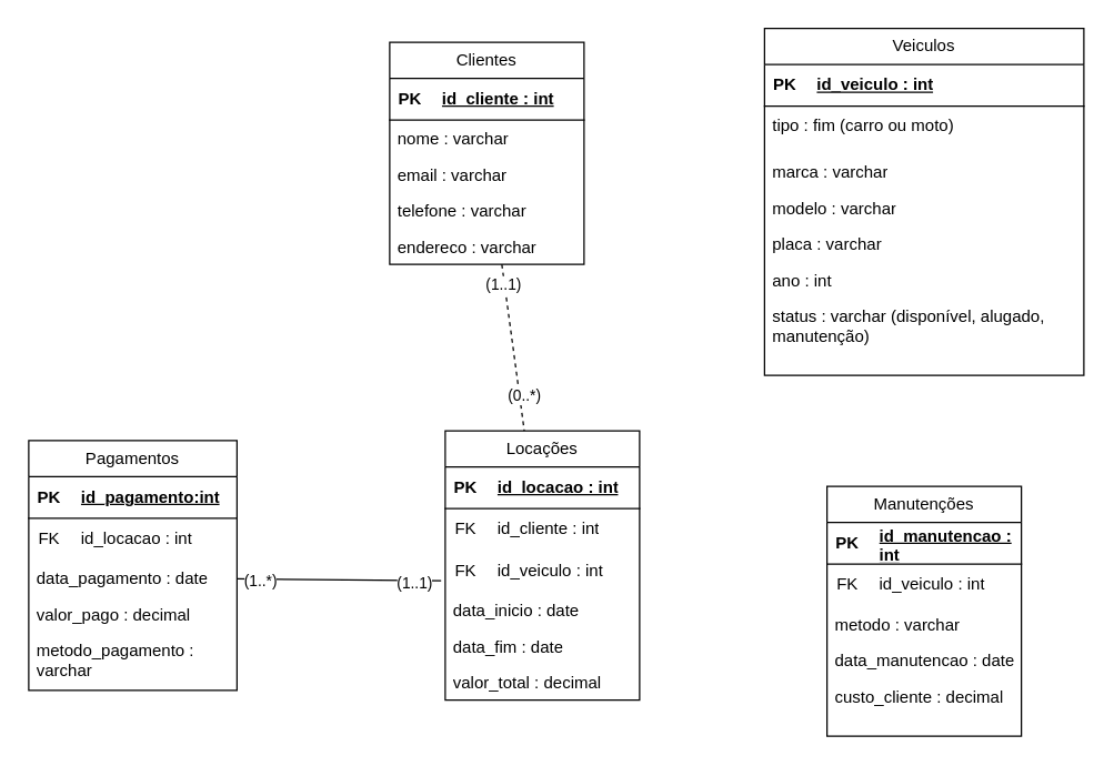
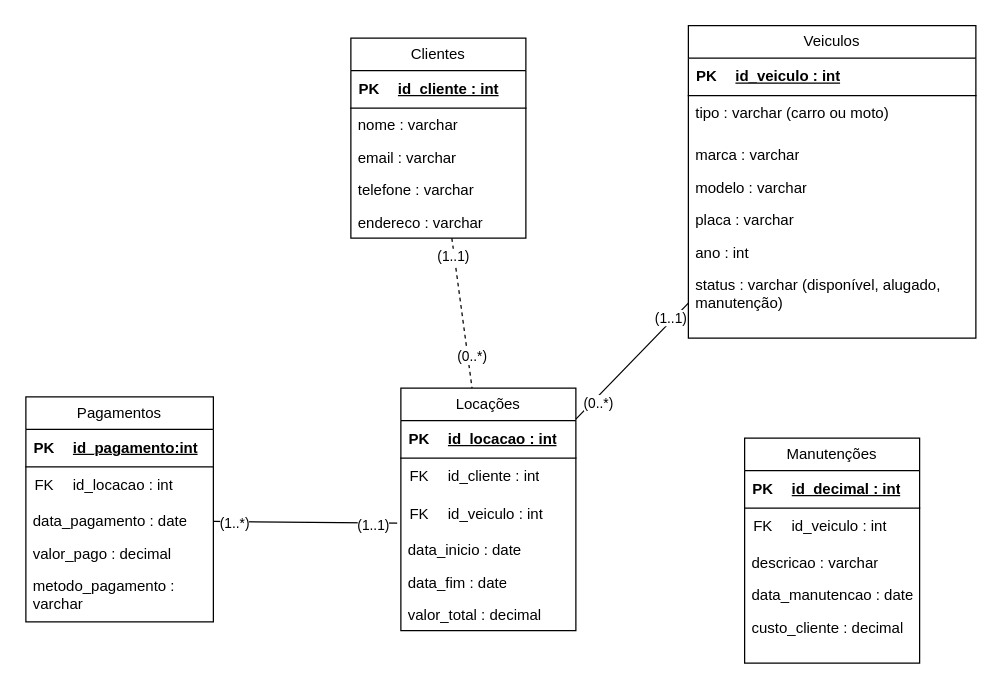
- <mxCell id="19" value="tipo : fim (carro ou moto)" style="text;strokeColor=none;fillColor=none;align=left;verticalAlign=top;spacingLeft=4;spacingRight=4;overflow=hidden;rotatable=0;points=[[0,0.5],[1,0.5]];portConstraint=eastwest;whiteSpace=wrap;html=1;" vertex="1" parent="14"><mxGeometry y="56" width="230" height="34" as="geometry" /></mxCell>
+ <mxCell id="19" value="tipo : varchar (carro ou moto)" style="text;strokeColor=none;fillColor=none;align=left;verticalAlign=top;spacingLeft=4;spacingRight=4;overflow=hidden;rotatable=0;points=[[0,0.5],[1,0.5]];portConstraint=eastwest;whiteSpace=wrap;html=1;" vertex="1" parent="14"><mxGeometry y="56" width="230" height="34" as="geometry" /></mxCell>
+ <mxCell id="25" style="rounded=0;orthogonalLoop=1;jettySize=auto;html=1;entryX=0;entryY=0.5;entryDx=0;entryDy=0;endArrow=none;startFill=0;" edge="1" parent="1" source="28" target="24"><mxGeometry relative="1" as="geometry" /></mxCell>
+ <mxCell id="26" value="(0..*)" style="edgeLabel;html=1;align=center;verticalAlign=middle;resizable=0;points=[];" vertex="1" connectable="0" parent="25"><mxGeometry x="-0.663" y="-3" relative="1" as="geometry"><mxPoint as="offset" /></mxGeometry></mxCell>
+ <mxCell id="27" value="(1..1)" style="edgeLabel;html=1;align=center;verticalAlign=middle;resizable=0;points=[];" vertex="1" connectable="0" parent="25"><mxGeometry x="0.727" y="2" relative="1" as="geometry"><mxPoint x="-1" as="offset" /></mxGeometry></mxCell>
- <mxCell id="47" value="id_manutencao : int" style="shape=partialRectangle;connectable=0;fillColor=none;top=0;left=0;bottom=0;right=0;align=left;spacingLeft=6;fontStyle=5;overflow=hidden;whiteSpace=wrap;html=1;" vertex="1" parent="45"><mxGeometry x="30" width="110" height="30" as="geometry"><mxRectangle width="110" height="30" as="alternateBounds" /></mxGeometry></mxCell>
+ <mxCell id="47" value="id_decimal : int" style="shape=partialRectangle;connectable=0;fillColor=none;top=0;left=0;bottom=0;right=0;align=left;spacingLeft=6;fontStyle=5;overflow=hidden;whiteSpace=wrap;html=1;" vertex="1" parent="45"><mxGeometry x="30" width="110" height="30" as="geometry"><mxRectangle width="110" height="30" as="alternateBounds" /></mxGeometry></mxCell>
- <mxCell id="51" value="metodo : varchar" style="text;strokeColor=none;fillColor=none;align=left;verticalAlign=top;spacingLeft=4;spacingRight=4;overflow=hidden;rotatable=0;points=[[0,0.5],[1,0.5]];portConstraint=eastwest;whiteSpace=wrap;html=1;" vertex="1" parent="43"><mxGeometry y="86" width="140" height="26" as="geometry" /></mxCell>
+ <mxCell id="51" value="descricao : varchar" style="text;strokeColor=none;fillColor=none;align=left;verticalAlign=top;spacingLeft=4;spacingRight=4;overflow=hidden;rotatable=0;points=[[0,0.5],[1,0.5]];portConstraint=eastwest;whiteSpace=wrap;html=1;" vertex="1" parent="43"><mxGeometry y="86" width="140" height="26" as="geometry" /></mxCell>
